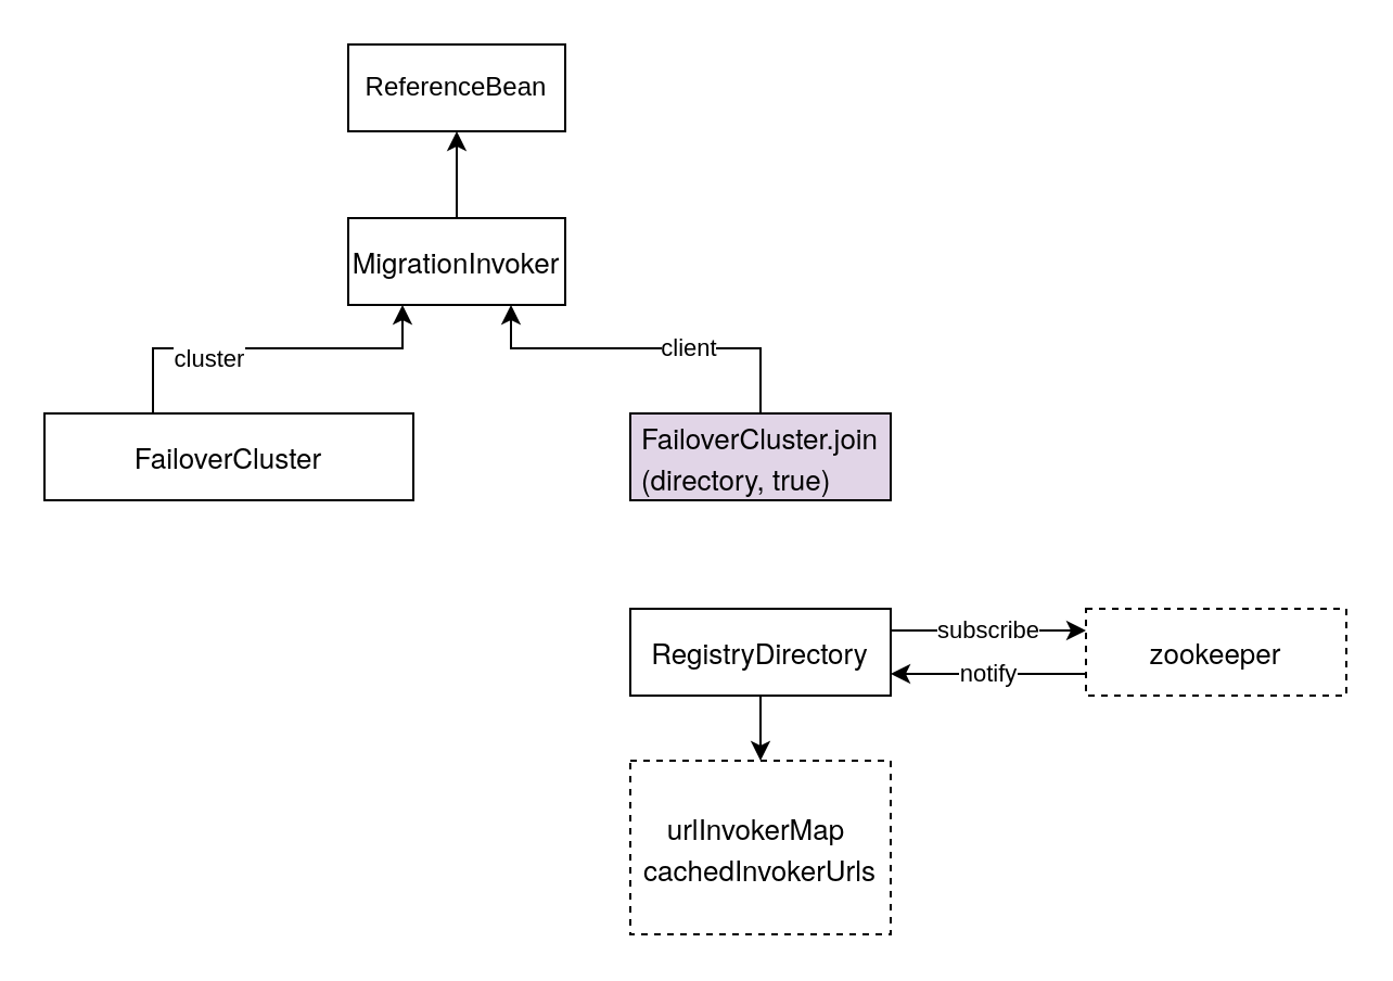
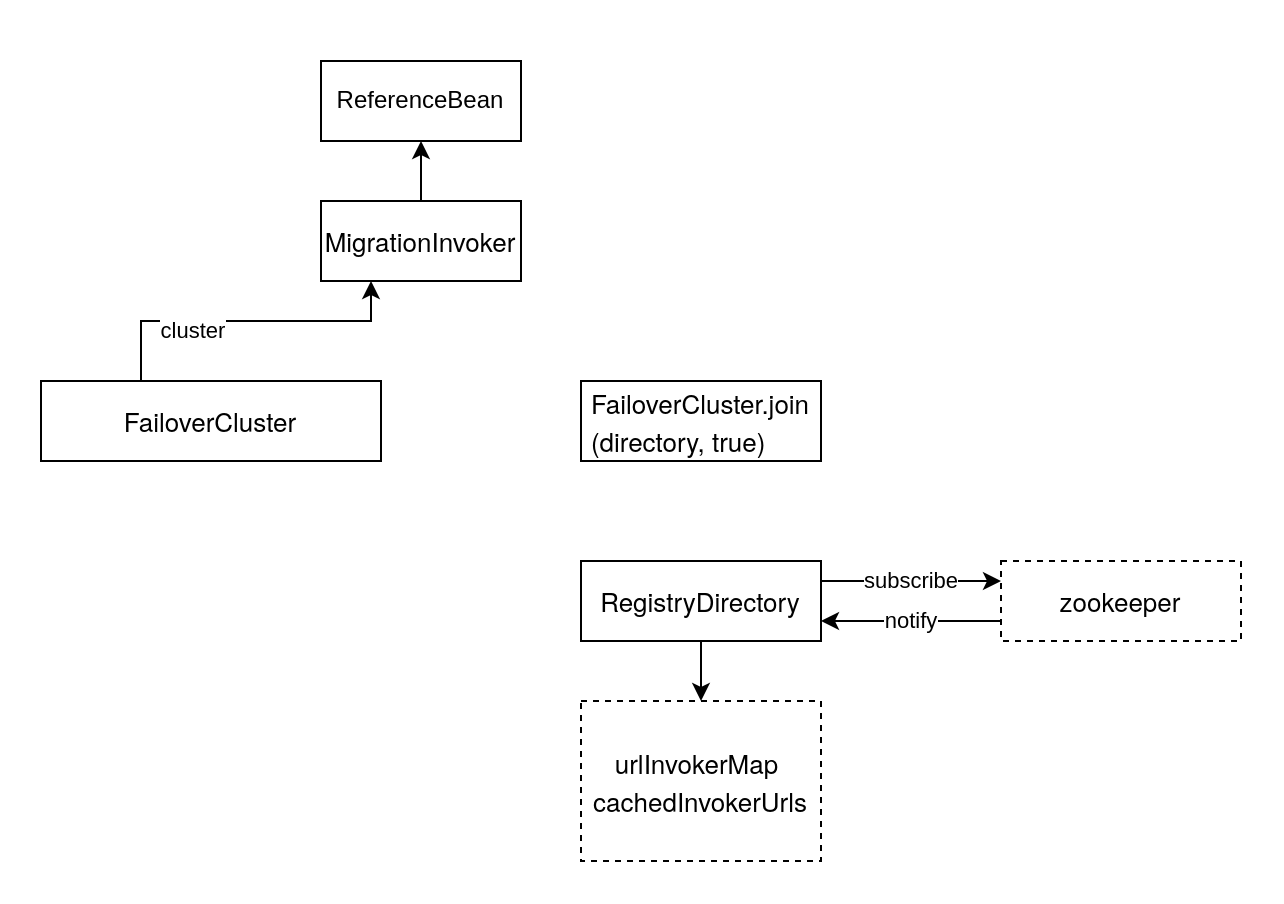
- <mxCell id="2" value="ReferenceBean" style="whiteSpace=wrap;html=1;align=center;" parent="1" vertex="1"><mxGeometry x="160" y="20" width="100" height="40" as="geometry" /></mxCell>
+ <mxCell id="2" value="ReferenceBean" style="whiteSpace=wrap;html=1;align=center;" parent="1" vertex="1"><mxGeometry x="160" y="30" width="100" height="40" as="geometry" /></mxCell>
- <mxCell id="8" value="client" style="edgeStyle=orthogonalEdgeStyle;rounded=0;orthogonalLoop=1;jettySize=auto;html=1;exitX=0.5;exitY=0;exitDx=0;exitDy=0;entryX=0.75;entryY=1;entryDx=0;entryDy=0;" parent="1" source="9" target="4" edge="1"><mxGeometry relative="1" as="geometry"><Array as="points"><mxPoint x="350" y="210" /><mxPoint x="350" y="160" /><mxPoint x="235" y="160" /></Array></mxGeometry></mxCell>
- <mxCell id="9" value="&lt;pre style=&quot;font-family: &amp;quot;Droid Sans Mono&amp;quot;, monospace; font-size: 12pt;&quot;&gt;&lt;pre style=&quot;font-family: &amp;quot;Droid Sans Mono&amp;quot;, monospace; font-size: 12pt;&quot;&gt;&lt;p style=&quot;margin: 0px; font-variant-numeric: normal; font-variant-east-asian: normal; font-variant-alternates: normal; font-kerning: auto; font-optical-sizing: auto; font-feature-settings: normal; font-variation-settings: normal; font-stretch: normal; font-size: 13px; line-height: normal; font-family: &amp;quot;Helvetica Neue&amp;quot;; text-align: start;&quot; class=&quot;p1&quot;&gt;FailoverCluster.join&lt;/p&gt;&lt;p style=&quot;margin: 0px; font-variant-numeric: normal; font-variant-east-asian: normal; font-variant-alternates: normal; font-kerning: auto; font-optical-sizing: auto; font-feature-settings: normal; font-variation-settings: normal; font-stretch: normal; font-size: 13px; line-height: normal; font-family: &amp;quot;Helvetica Neue&amp;quot;; text-align: start;&quot; class=&quot;p1&quot;&gt;(directory, true)&lt;/p&gt;&lt;/pre&gt;&lt;/pre&gt;" style="whiteSpace=wrap;html=1;align=center;fillColor=#e1d5e7;" parent="1" vertex="1"><mxGeometry x="290" y="190" width="120" height="40" as="geometry" /></mxCell>
+ <mxCell id="9" value="&lt;pre style=&quot;font-family: &amp;quot;Droid Sans Mono&amp;quot;, monospace; font-size: 12pt;&quot;&gt;&lt;pre style=&quot;font-family: &amp;quot;Droid Sans Mono&amp;quot;, monospace; font-size: 12pt;&quot;&gt;&lt;p style=&quot;margin: 0px; font-variant-numeric: normal; font-variant-east-asian: normal; font-variant-alternates: normal; font-kerning: auto; font-optical-sizing: auto; font-feature-settings: normal; font-variation-settings: normal; font-stretch: normal; font-size: 13px; line-height: normal; font-family: &amp;quot;Helvetica Neue&amp;quot;; text-align: start;&quot; class=&quot;p1&quot;&gt;FailoverCluster.join&lt;/p&gt;&lt;p style=&quot;margin: 0px; font-variant-numeric: normal; font-variant-east-asian: normal; font-variant-alternates: normal; font-kerning: auto; font-optical-sizing: auto; font-feature-settings: normal; font-variation-settings: normal; font-stretch: normal; font-size: 13px; line-height: normal; font-family: &amp;quot;Helvetica Neue&amp;quot;; text-align: start;&quot; class=&quot;p1&quot;&gt;(directory, true)&lt;/p&gt;&lt;/pre&gt;&lt;/pre&gt;" style="whiteSpace=wrap;html=1;align=center;" parent="1" vertex="1"><mxGeometry x="290" y="190" width="120" height="40" as="geometry" /></mxCell>
